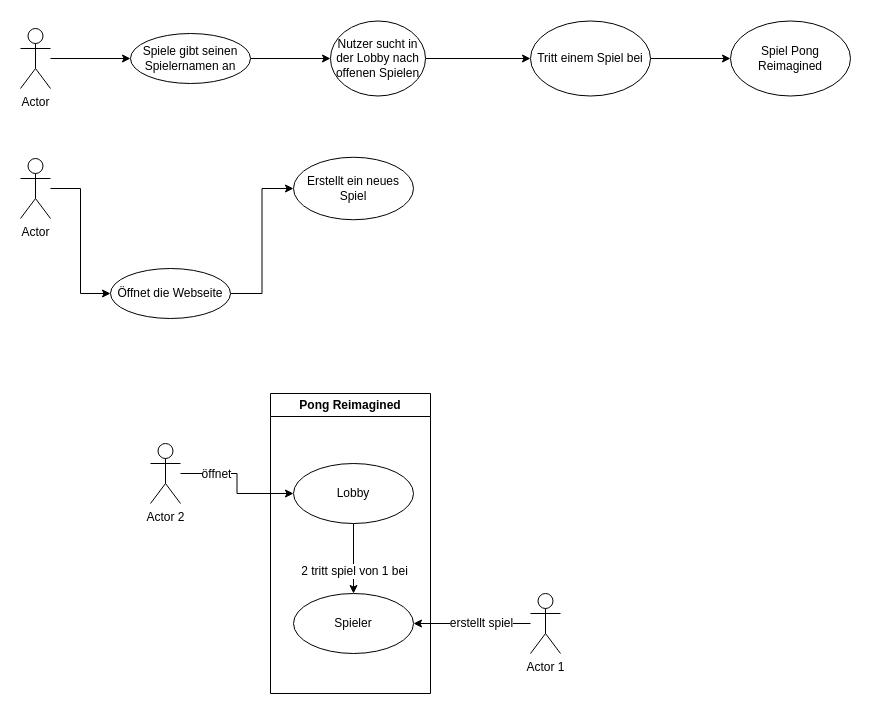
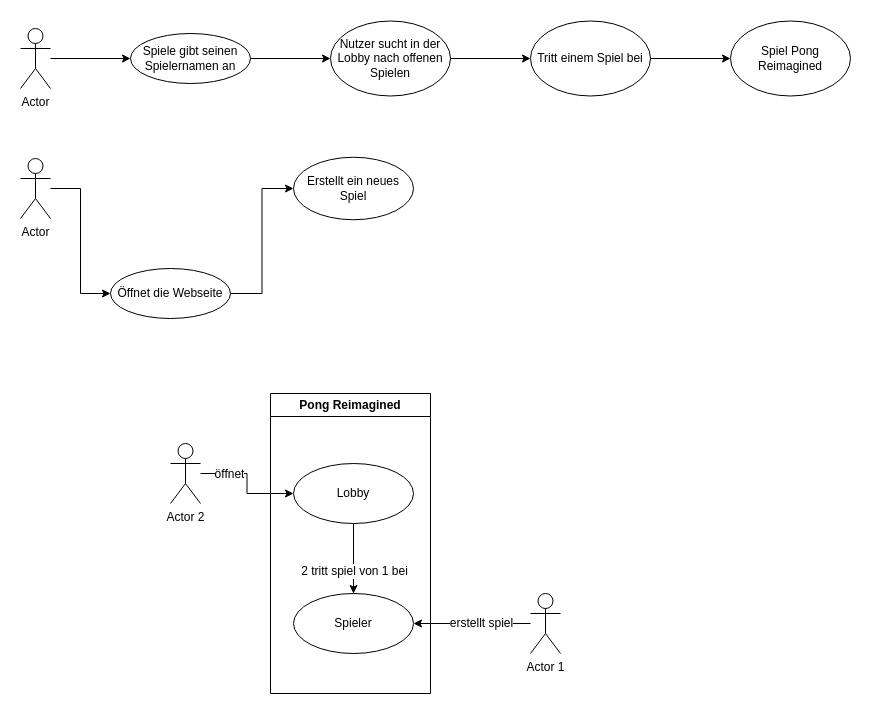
- <mxCell id="7" value="Nutzer sucht in der Lobby nach offenen Spielen" style="ellipse;whiteSpace=wrap;html=1;" parent="1" vertex="1"><mxGeometry x="330" y="20.5" width="95" height="75" as="geometry" /></mxCell>
+ <mxCell id="7" value="Nutzer sucht in der Lobby nach offenen Spielen" style="ellipse;whiteSpace=wrap;html=1;" parent="1" vertex="1"><mxGeometry x="330" y="20.5" width="120" height="75" as="geometry" /></mxCell>
- <mxCell id="24" value="Actor 2" style="shape=umlActor;verticalLabelPosition=bottom;verticalAlign=top;html=1;outlineConnect=0;strokeColor=default;align=center;fontFamily=Helvetica;fontSize=12;fontColor=default;fillColor=default;" parent="1" vertex="1"><mxGeometry x="150" y="443" width="30" height="60" as="geometry" /></mxCell>
+ <mxCell id="24" value="Actor 2" style="shape=umlActor;verticalLabelPosition=bottom;verticalAlign=top;html=1;outlineConnect=0;strokeColor=default;align=center;fontFamily=Helvetica;fontSize=12;fontColor=default;fillColor=default;" parent="1" vertex="1"><mxGeometry x="170" y="443" width="30" height="60" as="geometry" /></mxCell>
